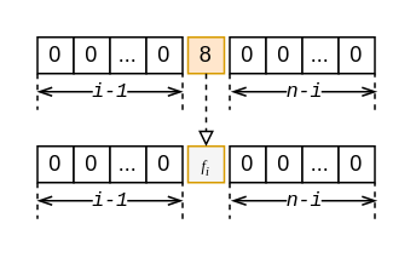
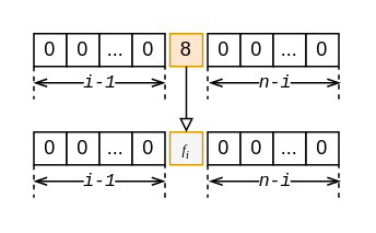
- <mxCell id="28" value="" style="endArrow=block;html=1;exitX=0.5;exitY=1;exitDx=0;exitDy=0;entryX=0.5;entryY=0;entryDx=0;entryDy=0;endFill=0;dashed=1;" edge="1" parent="1" source="10" target="23"><mxGeometry width="50" height="50" relative="1" as="geometry"><mxPoint x="190" y="150" as="sourcePoint" /><mxPoint x="240" y="100" as="targetPoint" /></mxGeometry></mxCell>
+ <mxCell id="28" value="" style="endArrow=block;html=1;exitX=0.5;exitY=1;exitDx=0;exitDy=0;entryX=0.5;entryY=0;entryDx=0;entryDy=0;endFill=0;dashed=0;" edge="1" parent="1" source="10" target="23"><mxGeometry width="50" height="50" relative="1" as="geometry"><mxPoint x="190" y="150" as="sourcePoint" /><mxPoint x="240" y="100" as="targetPoint" /></mxGeometry></mxCell>
